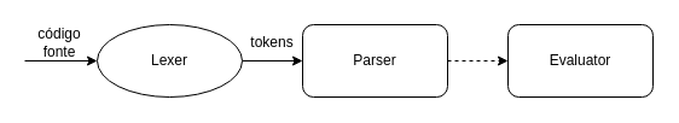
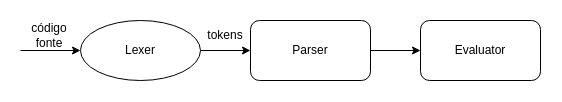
- <mxCell id="4" style="edgeStyle=orthogonalEdgeStyle;rounded=0;orthogonalLoop=1;jettySize=auto;html=1;exitX=1;exitY=0.5;exitDx=0;exitDy=0;entryX=0;entryY=0.5;entryDx=0;entryDy=0;dashed=1;" edge="1" parent="1" source="5" target="6"><mxGeometry relative="1" as="geometry" /></mxCell>
+ <mxCell id="4" style="edgeStyle=orthogonalEdgeStyle;rounded=0;orthogonalLoop=1;jettySize=auto;html=1;exitX=1;exitY=0.5;exitDx=0;exitDy=0;entryX=0;entryY=0.5;entryDx=0;entryDy=0;" edge="1" parent="1" source="5" target="6"><mxGeometry relative="1" as="geometry" /></mxCell>
